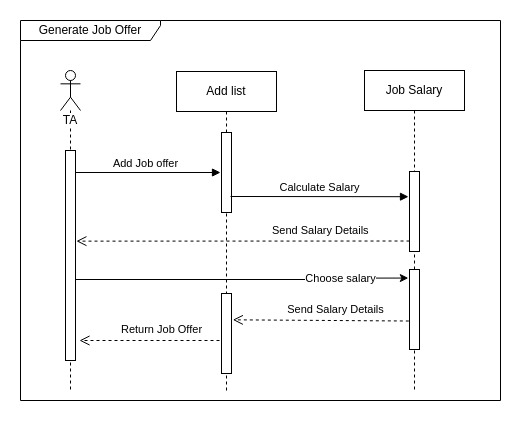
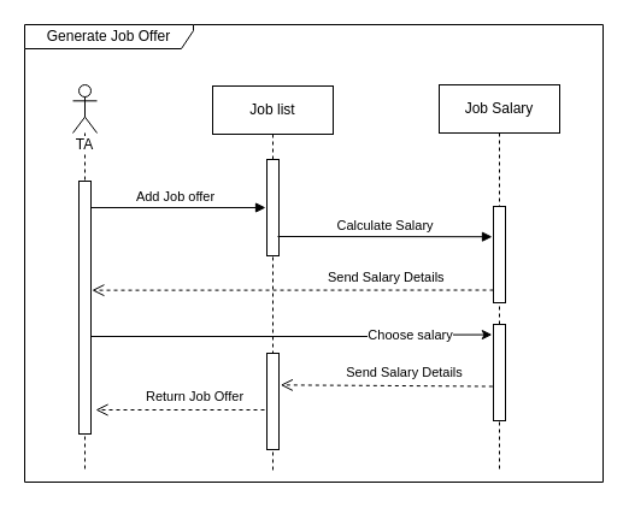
- <mxCell id="7" value="Add list" style="shape=umlLifeline;perimeter=lifelinePerimeter;whiteSpace=wrap;html=1;container=1;collapsible=0;recursiveResize=0;outlineConnect=0;" parent="1" vertex="1"><mxGeometry x="176" y="71" width="100" height="319" as="geometry" /></mxCell>
+ <mxCell id="7" value="Job list" style="shape=umlLifeline;perimeter=lifelinePerimeter;whiteSpace=wrap;html=1;container=1;collapsible=0;recursiveResize=0;outlineConnect=0;" parent="1" vertex="1"><mxGeometry x="176" y="71" width="100" height="319" as="geometry" /></mxCell>
